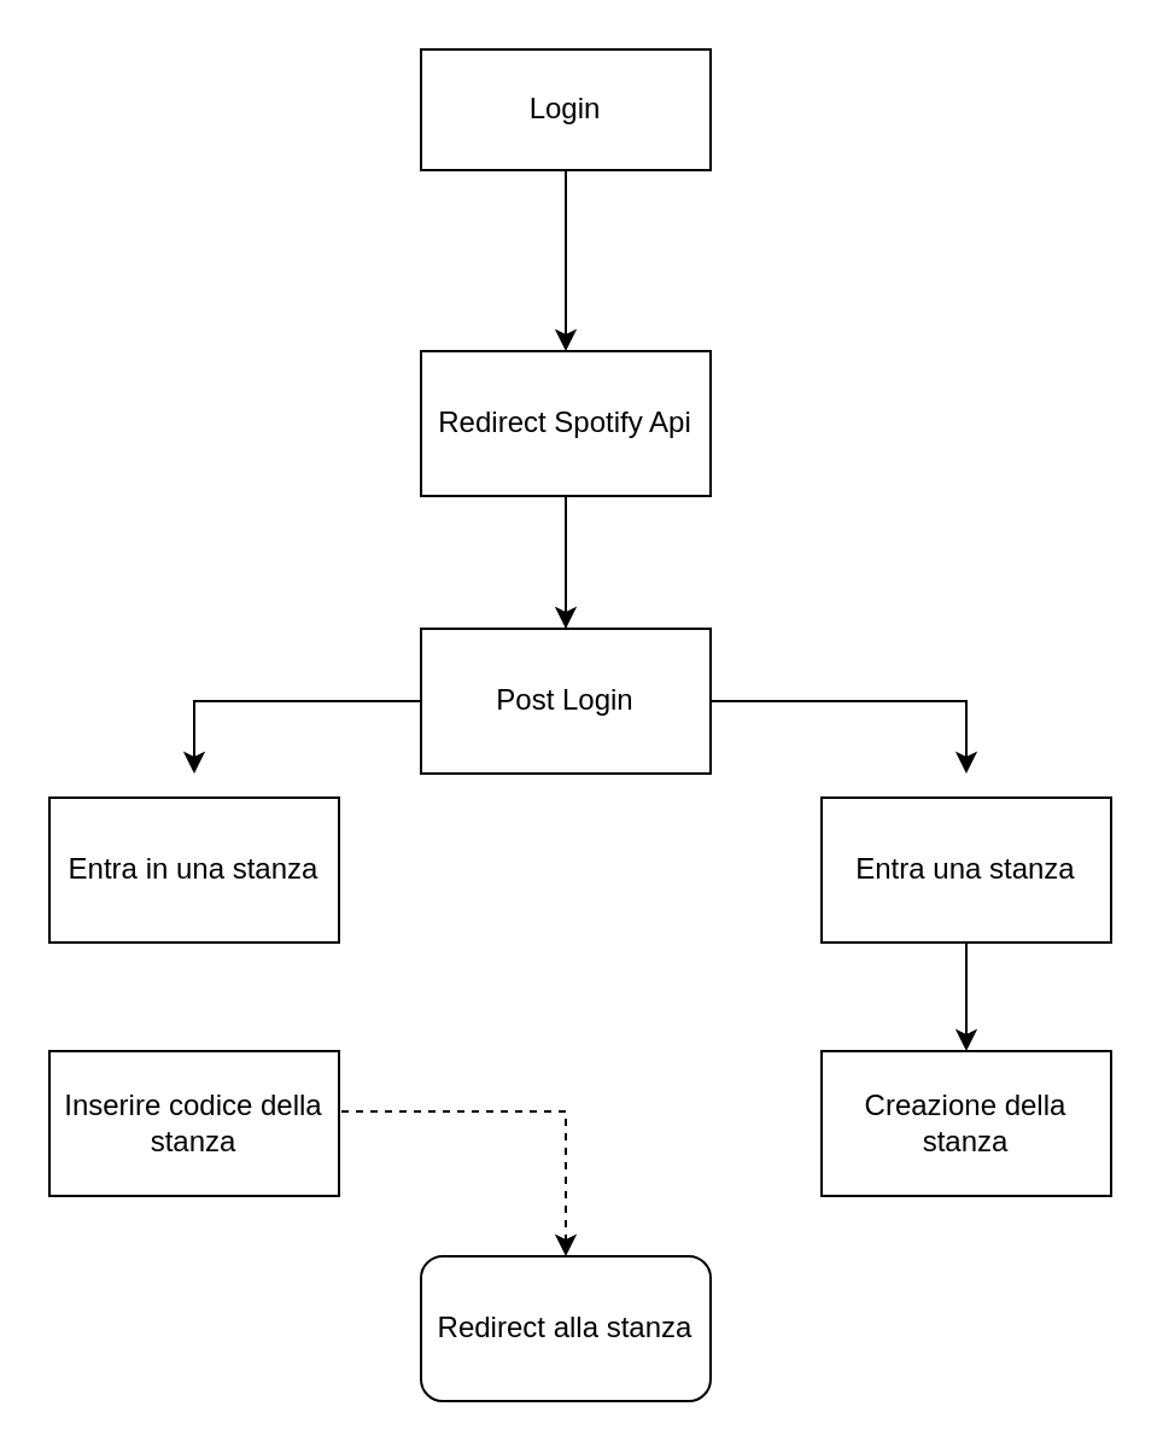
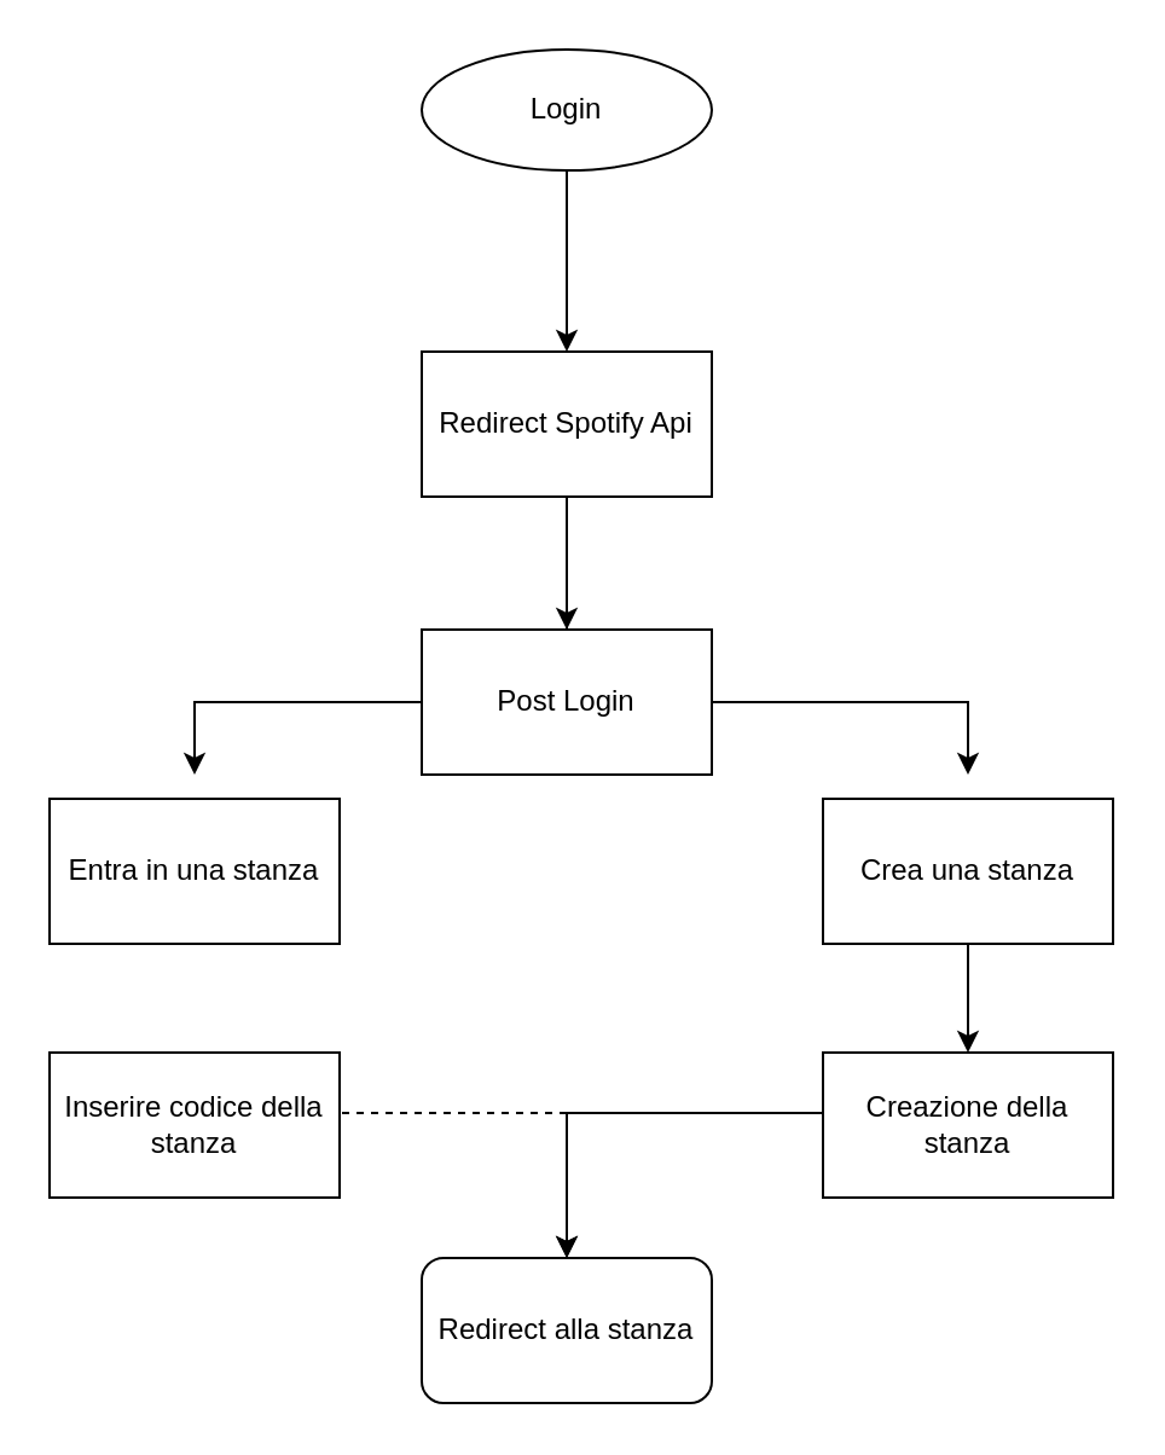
- <mxCell id="3" value="Login" style="rounded=0;whiteSpace=wrap;html=1;" vertex="1" parent="1"><mxGeometry x="174" y="20" width="120" height="50" as="geometry" /></mxCell>
+ <mxCell id="3" value="Login" style="ellipse;whiteSpace=wrap;html=1;" vertex="1" parent="1"><mxGeometry x="174" y="20" width="120" height="50" as="geometry" /></mxCell>
- <mxCell id="10" value="Entra una stanza" style="rounded=0;whiteSpace=wrap;html=1;" vertex="1" parent="1"><mxGeometry x="340" y="330" width="120" height="60" as="geometry" /></mxCell>
+ <mxCell id="10" value="Crea una stanza" style="rounded=0;whiteSpace=wrap;html=1;" vertex="1" parent="1"><mxGeometry x="340" y="330" width="120" height="60" as="geometry" /></mxCell>
+ <mxCell id="14" value="" style="edgeStyle=orthogonalEdgeStyle;rounded=0;orthogonalLoop=1;jettySize=auto;html=1;" edge="1" parent="1" source="15" target="16"><mxGeometry relative="1" as="geometry"><Array as="points"><mxPoint x="234" y="460" /></Array></mxGeometry></mxCell>
